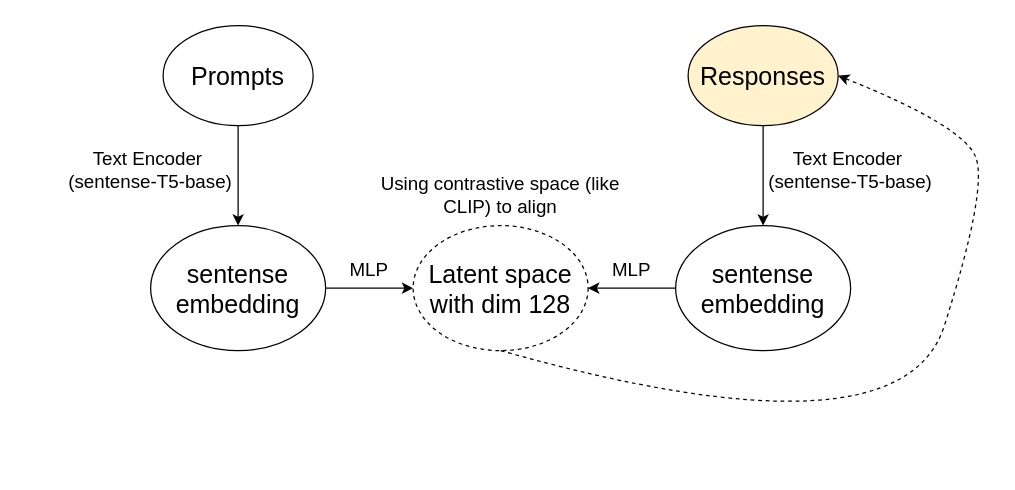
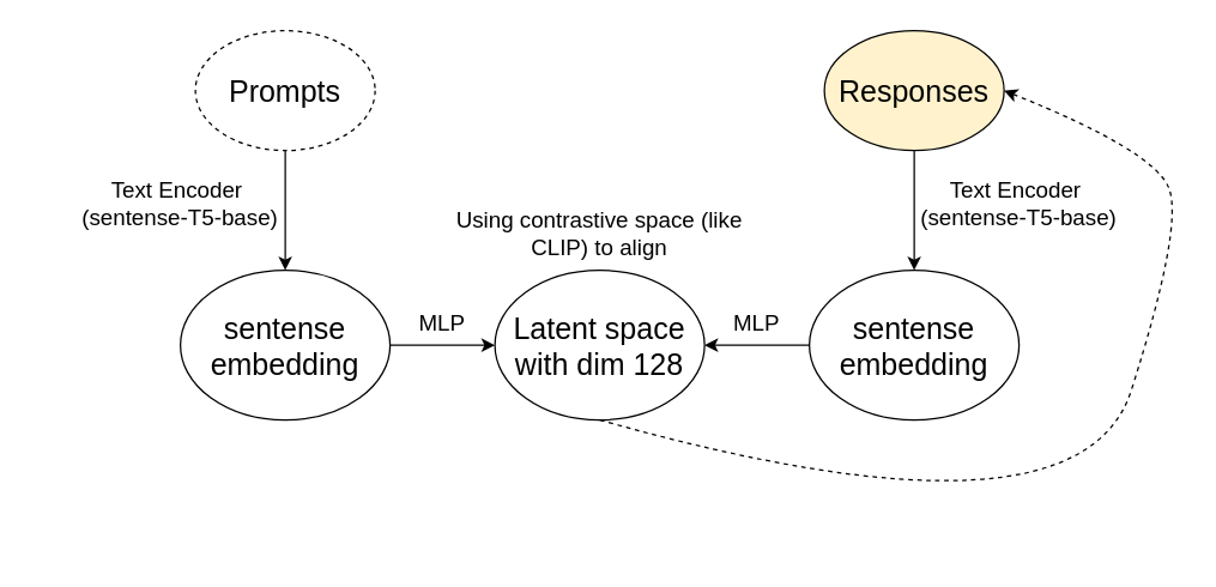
- <mxCell id="3" value="&lt;font style=&quot;font-size: 20px;&quot;&gt;Prompts&lt;/font&gt;" style="ellipse;whiteSpace=wrap;html=1;" vertex="1" parent="1"><mxGeometry x="130" y="20" width="120" height="80" as="geometry" /></mxCell>
+ <mxCell id="3" value="&lt;font style=&quot;font-size: 20px;&quot;&gt;Prompts&lt;/font&gt;" style="ellipse;whiteSpace=wrap;html=1;dashed=1;" vertex="1" parent="1"><mxGeometry x="130" y="20" width="120" height="80" as="geometry" /></mxCell>
- <mxCell id="4" value="&lt;font style=&quot;font-size: 20px;&quot;&gt;Latent space&lt;br&gt;with dim 128&lt;/font&gt;" style="ellipse;whiteSpace=wrap;html=1;dashed=1;" vertex="1" parent="1"><mxGeometry x="330" y="180" width="140" height="100" as="geometry" /></mxCell>
+ <mxCell id="4" value="&lt;font style=&quot;font-size: 20px;&quot;&gt;Latent space&lt;br&gt;with dim 128&lt;/font&gt;" style="ellipse;whiteSpace=wrap;html=1;" vertex="1" parent="1"><mxGeometry x="330" y="180" width="140" height="100" as="geometry" /></mxCell>
